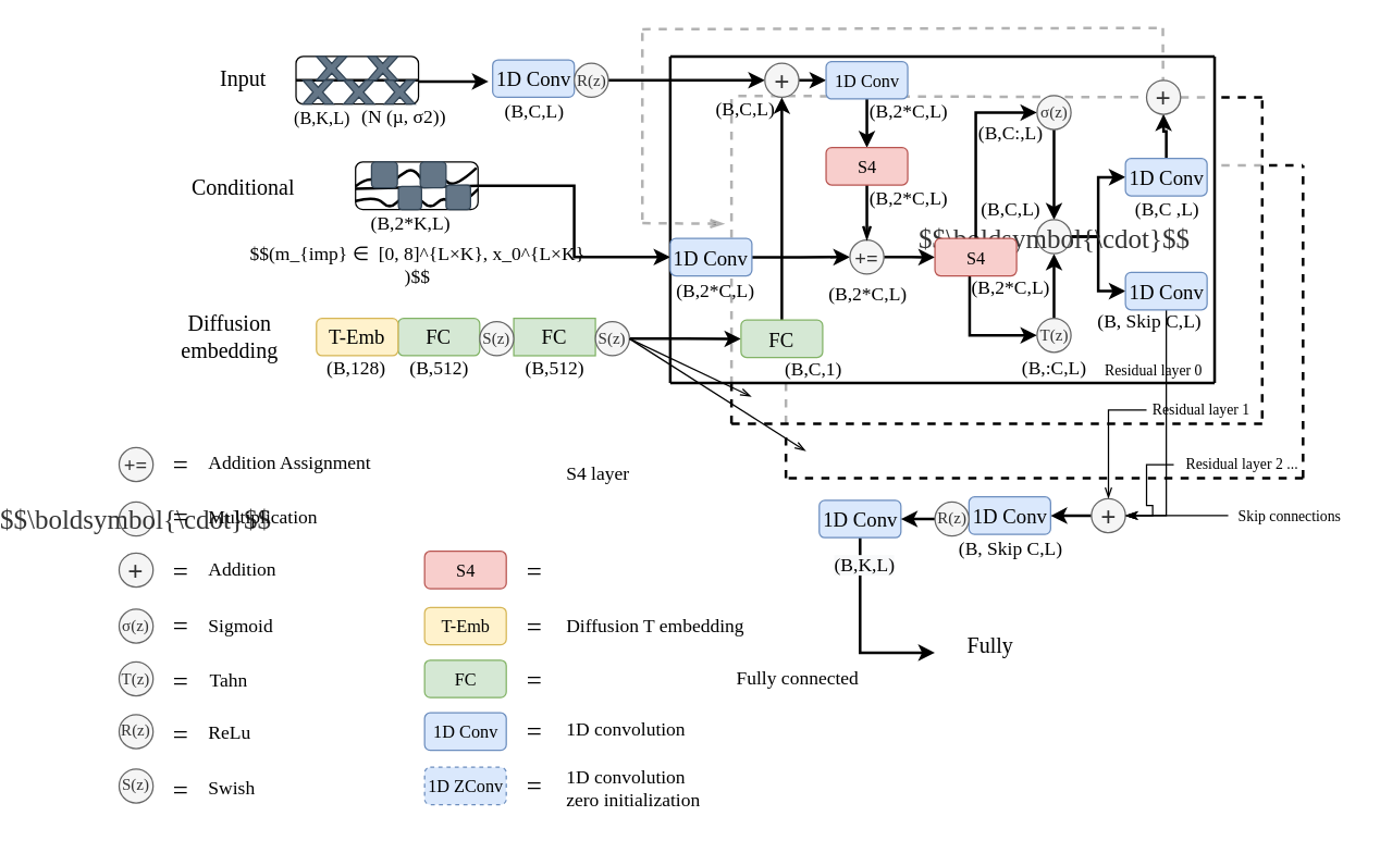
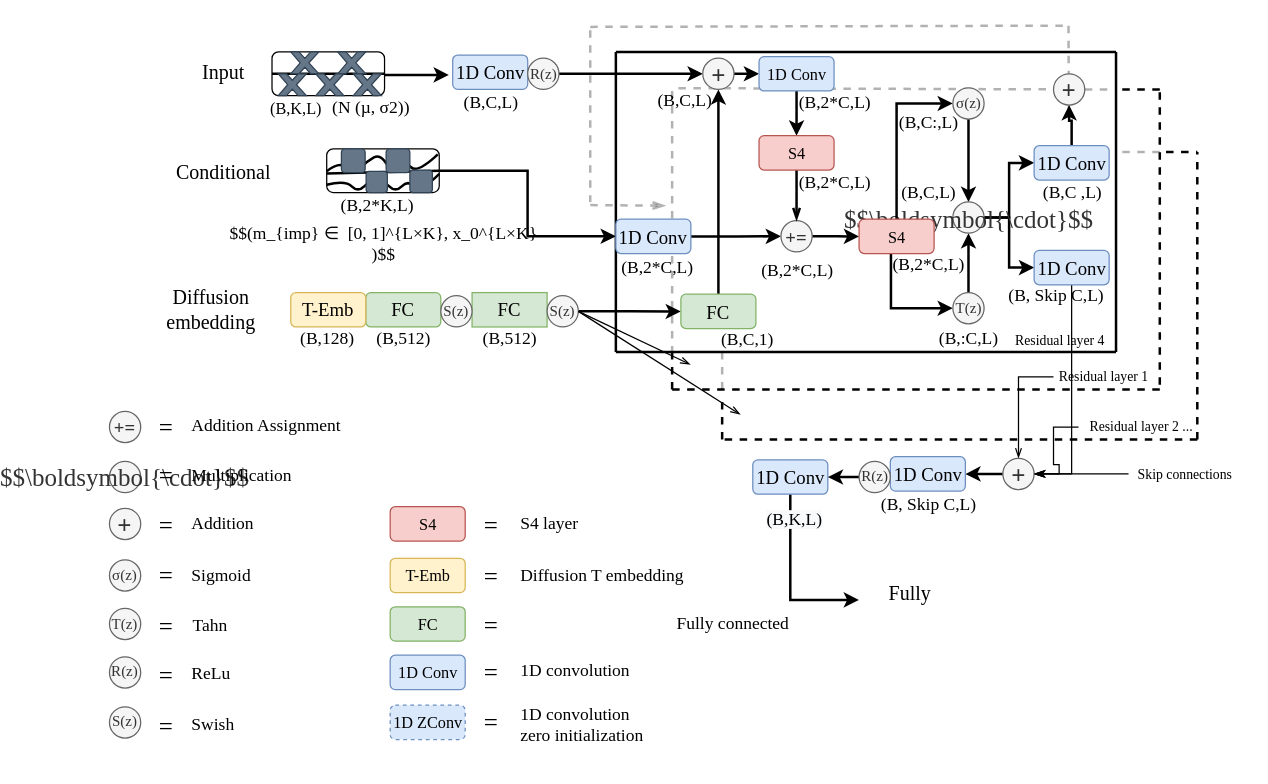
- <mxCell id="71" value="$$(m_{imp}&amp;nbsp;∈&amp;nbsp; [0, 8]^{L×K}, x_0^{L×K}&lt;br style=&quot;font-size: 14px;&quot;&gt;)$$" style="text;html=1;align=center;verticalAlign=middle;resizable=0;points=[];autosize=1;strokeColor=none;fillColor=none;fontSize=14;fontFamily=Georgia;spacingBottom=-2;spacingTop=-2;spacingRight=-6;spacingLeft=-6;" vertex="1" parent="1"><mxGeometry x="103.75" y="174.75" width="270" height="40" as="geometry" /></mxCell>
+ <mxCell id="71" value="$$(m_{imp}&amp;nbsp;∈&amp;nbsp; [0, 1]^{L×K}, x_0^{L×K}&lt;br style=&quot;font-size: 14px;&quot;&gt;)$$" style="text;html=1;align=center;verticalAlign=middle;resizable=0;points=[];autosize=1;strokeColor=none;fillColor=none;fontSize=14;fontFamily=Georgia;spacingBottom=-2;spacingTop=-2;spacingRight=-6;spacingLeft=-6;" vertex="1" parent="1"><mxGeometry x="103.75" y="174.75" width="270" height="40" as="geometry" /></mxCell>
- <mxCell id="65" value="Residual layer 0" style="text;html=1;align=center;verticalAlign=middle;resizable=0;points=[];autosize=1;strokeColor=none;fillColor=none;fontSize=11;fontFamily=Georgia;spacingBottom=-2;spacingTop=-2;spacingRight=-6;spacingLeft=-6;" vertex="1" parent="1"><mxGeometry x="734.5" y="262.25" width="90" height="20" as="geometry" /></mxCell>
+ <mxCell id="65" value="Residual layer 4" style="text;html=1;align=center;verticalAlign=middle;resizable=0;points=[];autosize=1;strokeColor=none;fillColor=none;fontSize=11;fontFamily=Georgia;spacingBottom=-2;spacingTop=-2;spacingRight=-6;spacingLeft=-6;" vertex="1" parent="1"><mxGeometry x="734.5" y="262.25" width="90" height="20" as="geometry" /></mxCell>
- <mxCell id="40" value="S4 layer" style="text;html=1;align=left;verticalAlign=middle;resizable=0;points=[];autosize=1;strokeColor=none;fillColor=none;fontSize=14;fontFamily=Georgia;" vertex="1" parent="1"><mxGeometry x="347" y="333.5" width="70" height="30" as="geometry" /></mxCell>
+ <mxCell id="40" value="S4 layer" style="text;html=1;align=left;verticalAlign=middle;resizable=0;points=[];autosize=1;strokeColor=none;fillColor=none;fontSize=14;fontFamily=Georgia;" vertex="1" parent="1"><mxGeometry x="347" y="403.5" width="70" height="30" as="geometry" /></mxCell>
